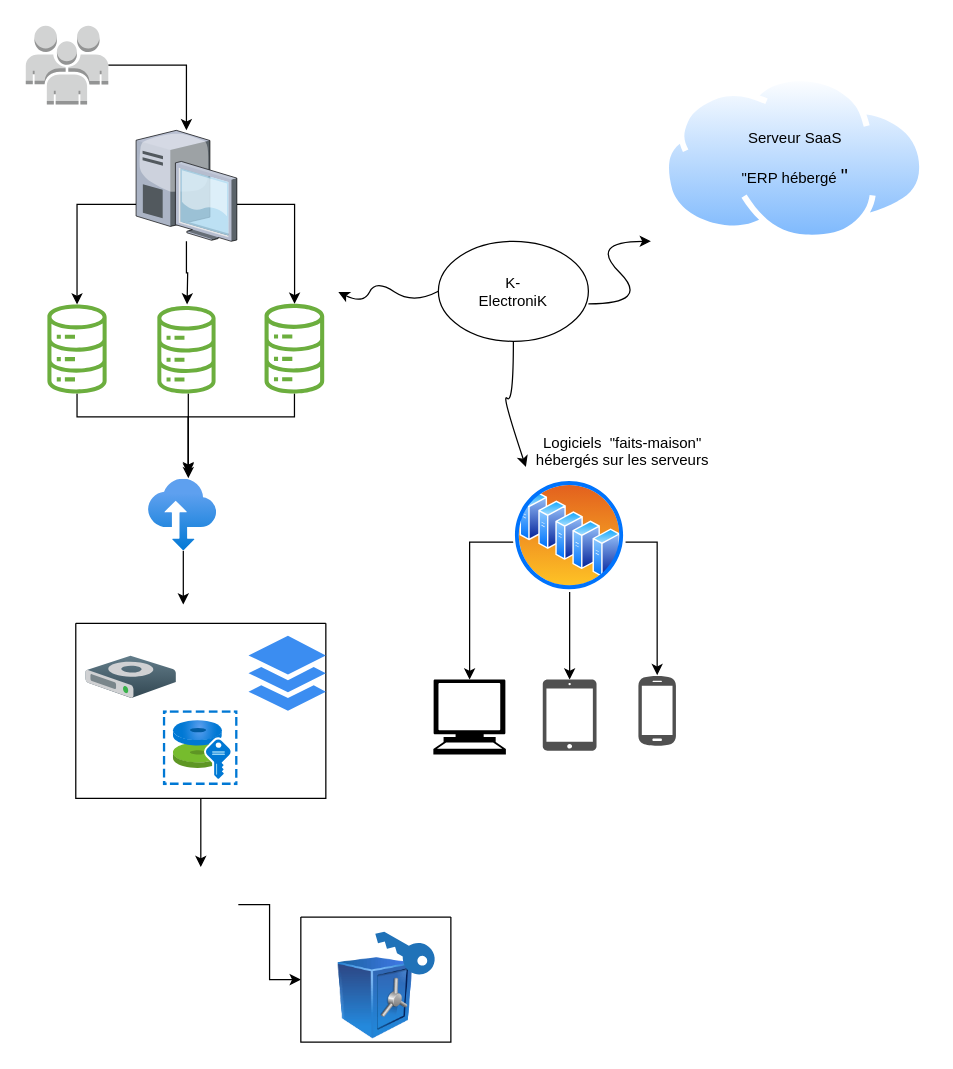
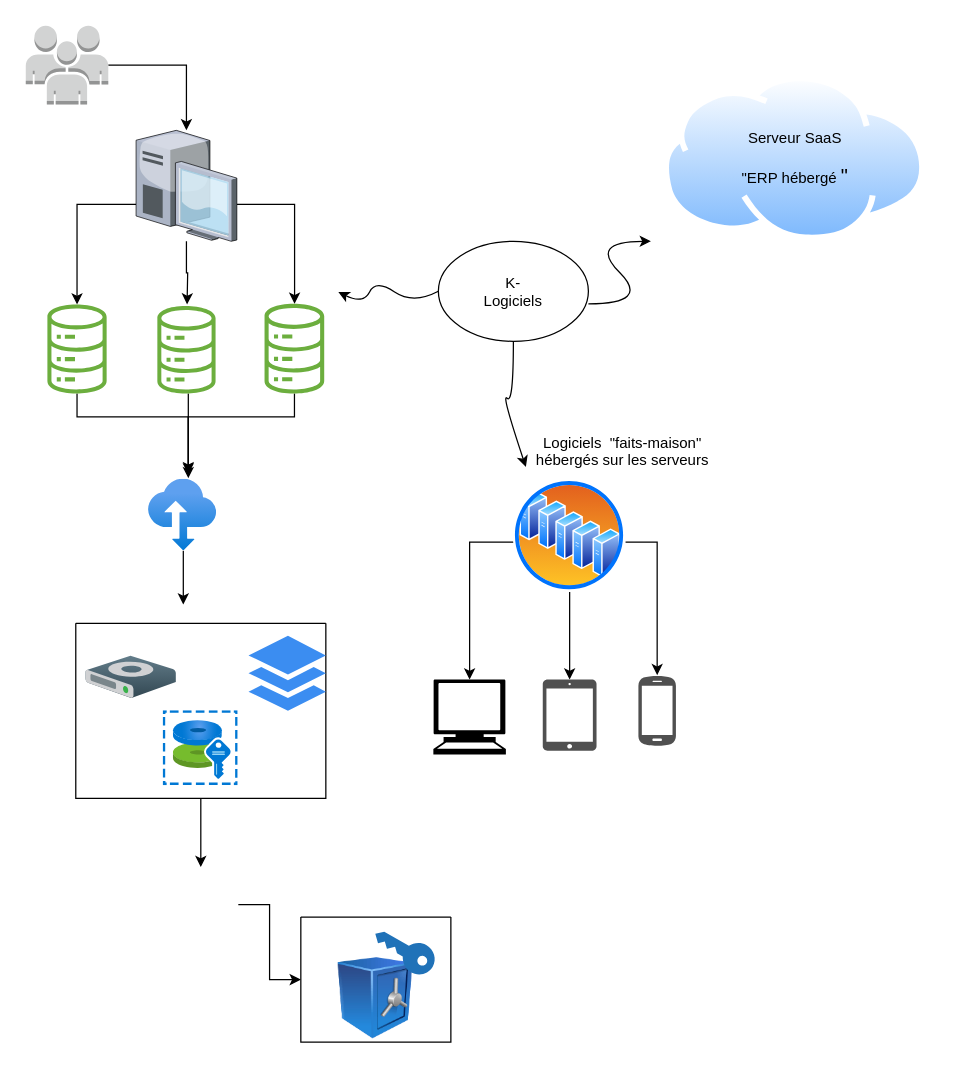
- <mxCell id="29" value="K-ElectroniK" style="text;html=1;strokeColor=none;fillColor=none;align=center;verticalAlign=middle;whiteSpace=wrap;rounded=0;" vertex="1" parent="1"><mxGeometry x="380" y="218" width="60" height="30" as="geometry" /></mxCell>
+ <mxCell id="29" value="K-Logiciels" style="text;html=1;strokeColor=none;fillColor=none;align=center;verticalAlign=middle;whiteSpace=wrap;rounded=0;" vertex="1" parent="1"><mxGeometry x="380" y="218" width="60" height="30" as="geometry" /></mxCell>
